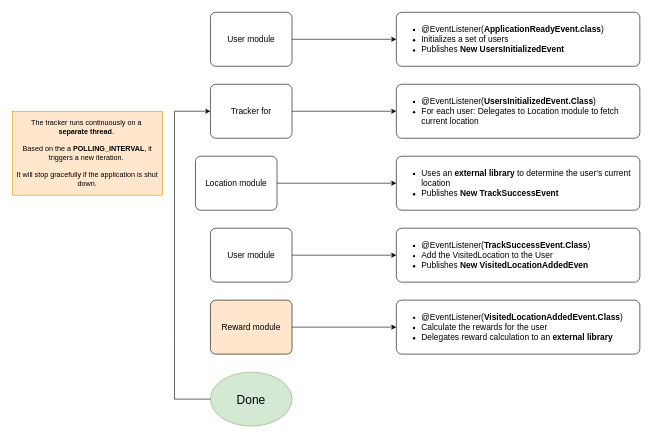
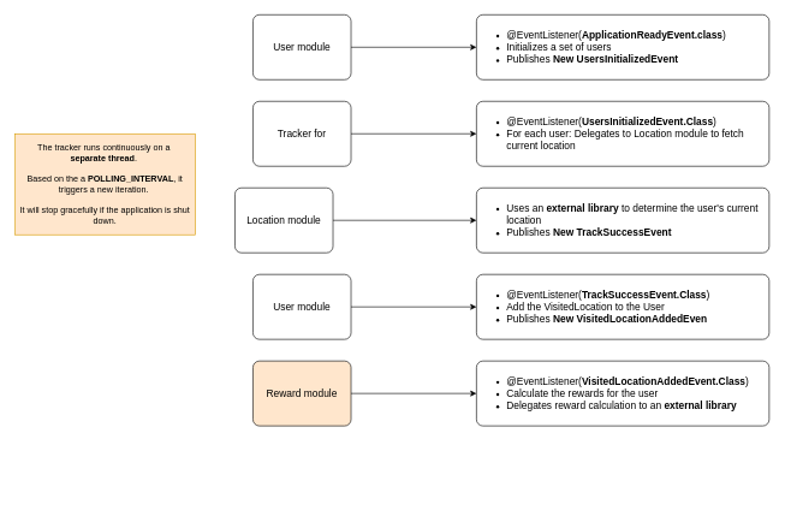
- <mxCell id="12" value="" style="endArrow=classic;html=1;rounded=0;exitX=0;exitY=0.5;exitDx=0;exitDy=0;entryX=0;entryY=0.5;entryDx=0;entryDy=0;" edge="1" parent="1" source="11" target="6"><mxGeometry width="50" height="50" relative="1" as="geometry"><mxPoint x="640" y="-20" as="sourcePoint" /><mxPoint x="640" y="860" as="targetPoint" /><Array as="points"><mxPoint x="290" y="665" /><mxPoint x="290" y="570" /><mxPoint x="290" y="185" /></Array></mxGeometry></mxCell>
- <mxCell id="11" value="&lt;font style=&quot;font-size: 20px;&quot;&gt;Done&lt;/font&gt;" style="ellipse;whiteSpace=wrap;html=1;align=center;fillColor=#d5e8d4;strokeColor=#82b366;" vertex="1" parent="1"><mxGeometry x="350" y="620" width="136" height="90" as="geometry" /></mxCell>
